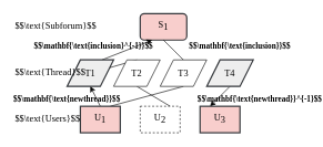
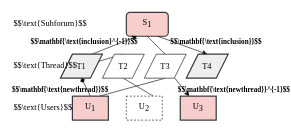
+ <mxCell id="17" style="edgeStyle=none;rounded=0;orthogonalLoop=1;jettySize=auto;html=1;exitX=0.5;exitY=0;exitDx=0;exitDy=0;entryX=0.75;entryY=1;entryDx=0;entryDy=0;startArrow=classic;startFill=1;endArrow=none;endFill=0;" parent="1" source="18" target="2" edge="1"><mxGeometry relative="1" as="geometry" /></mxCell>
- <mxCell id="7" style="edgeStyle=none;rounded=0;orthogonalLoop=1;jettySize=auto;html=1;exitX=0.5;exitY=0;exitDx=0;exitDy=0;entryX=0.5;entryY=1;entryDx=0;entryDy=0;" parent="1" source="8" target="5" edge="1"><mxGeometry relative="1" as="geometry" /></mxCell>
+ <mxCell id="7" style="edgeStyle=none;rounded=0;orthogonalLoop=1;jettySize=auto;html=1;exitX=0.5;exitY=0;exitDx=0;exitDy=0;entryX=0.5;entryY=1;entryDx=0;entryDy=0;endArrow=diamond;" parent="1" source="8" target="5" edge="1"><mxGeometry relative="1" as="geometry" /></mxCell>
- <mxCell id="11" style="edgeStyle=none;rounded=0;orthogonalLoop=1;jettySize=auto;html=1;exitX=0.25;exitY=0;exitDx=0;exitDy=0;entryX=0.5;entryY=1;entryDx=0;entryDy=0;endArrow=none;endFill=0;startArrow=classic;startFill=1;" parent="1" source="12" target="18" edge="1"><mxGeometry relative="1" as="geometry" /></mxCell>
+ <mxCell id="11" style="edgeStyle=none;rounded=0;orthogonalLoop=1;jettySize=auto;html=1;exitX=0.25;exitY=0;exitDx=0;exitDy=0;endArrow=none;endFill=0;startArrow=classic;startFill=1;" parent="1" source="12" target="16" edge="1"><mxGeometry relative="1" as="geometry" /></mxCell>
